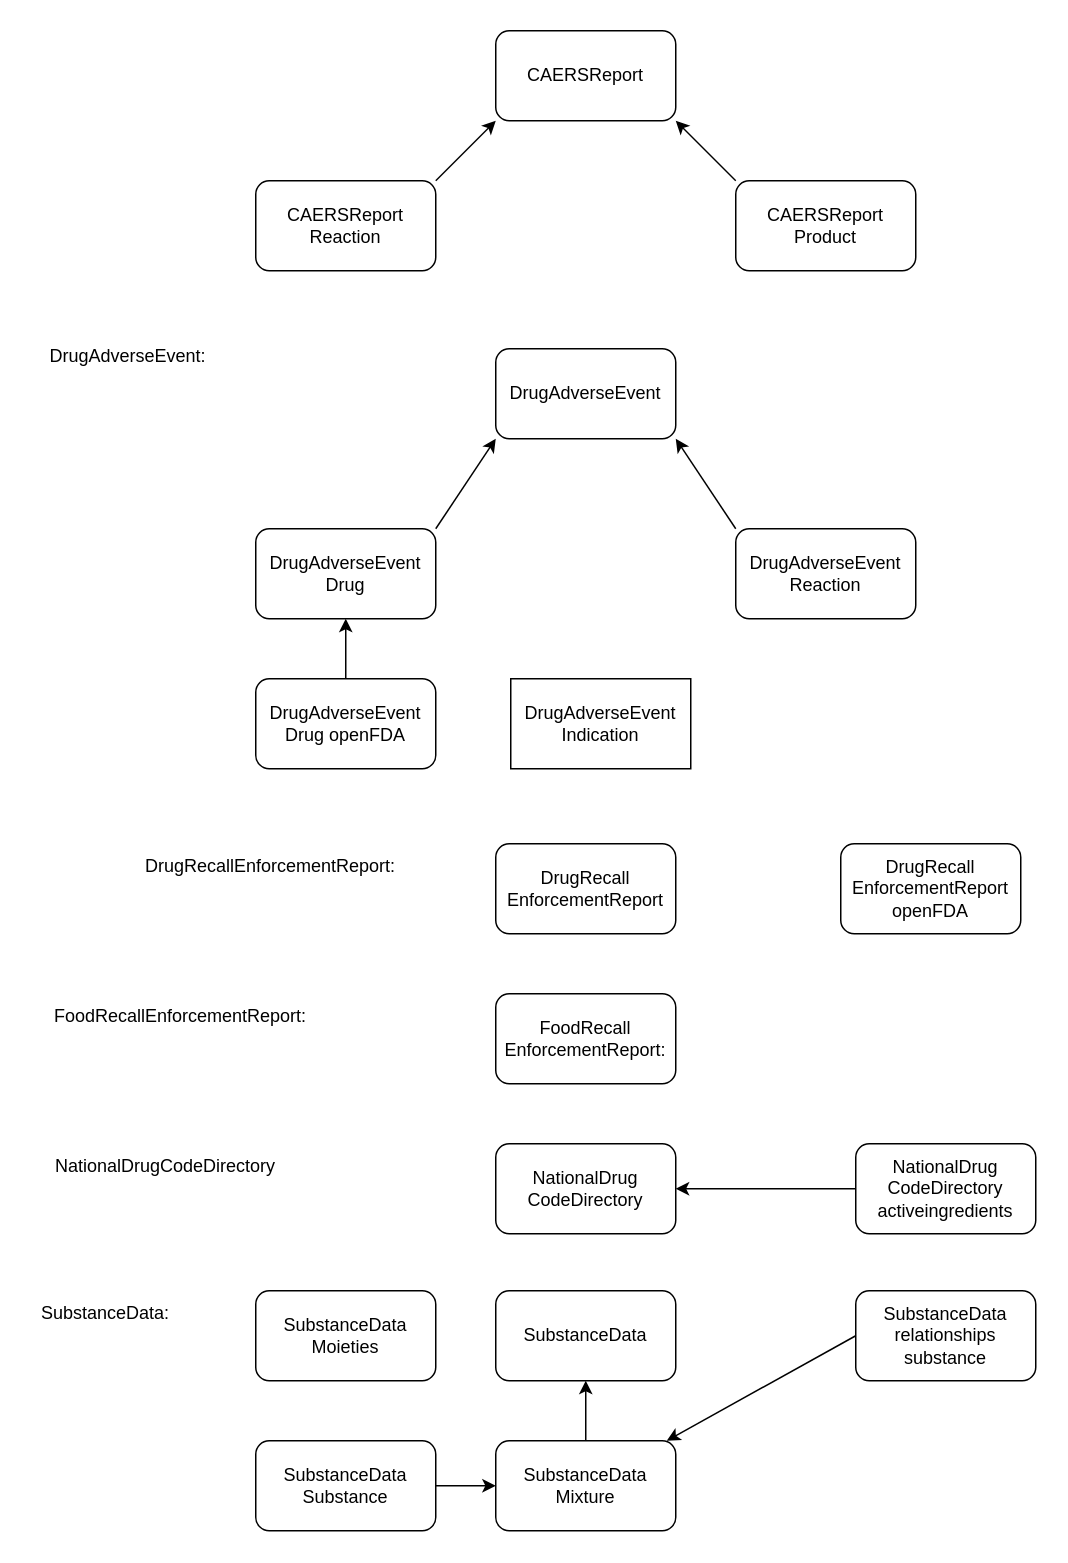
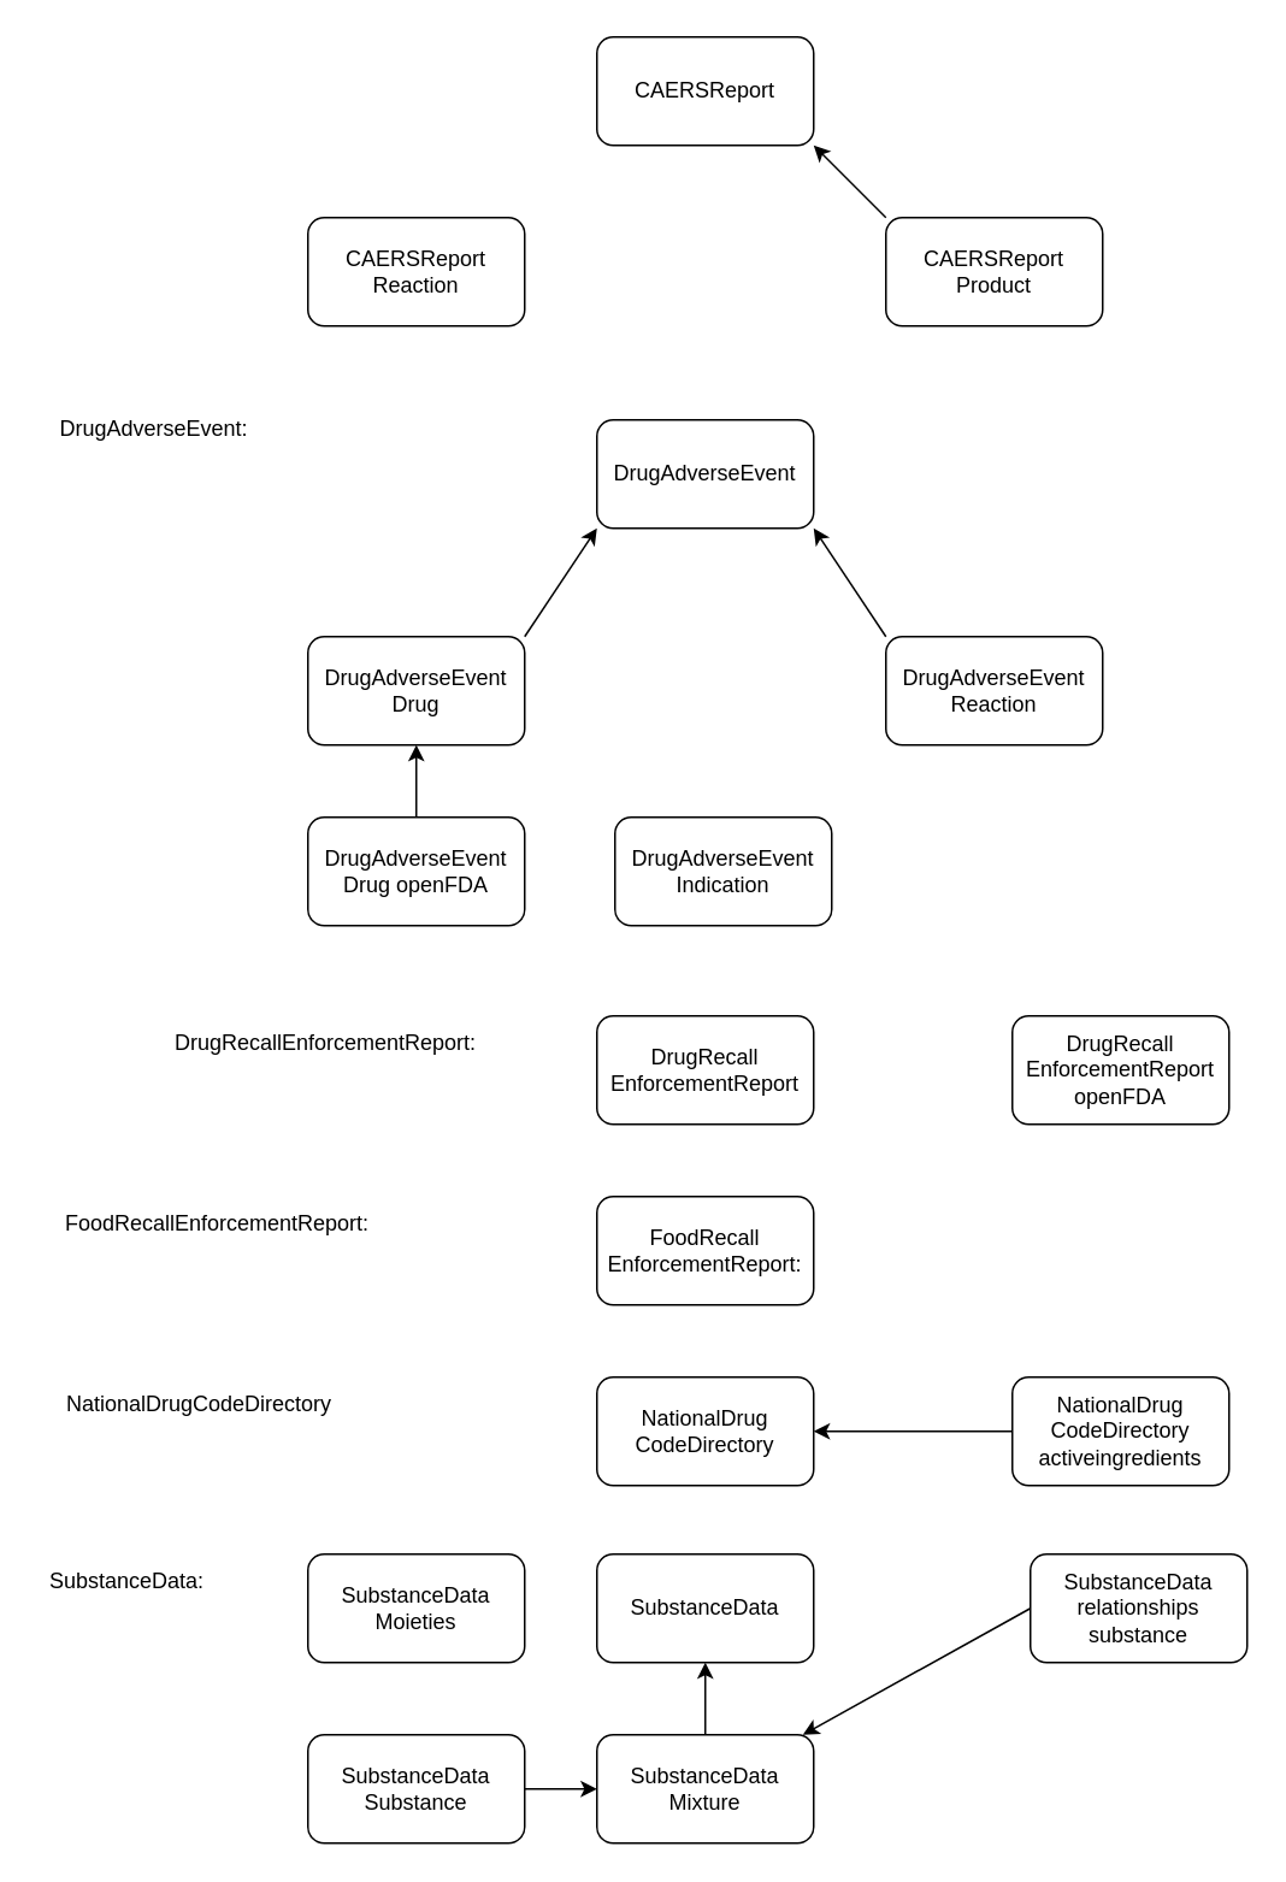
- <mxCell id="3" style="rounded=0;orthogonalLoop=1;jettySize=auto;html=1;exitX=1;exitY=0;exitDx=0;exitDy=0;entryX=0;entryY=1;entryDx=0;entryDy=0;" parent="1" source="4" target="2" edge="1"><mxGeometry relative="1" as="geometry" /></mxCell>
- <mxCell id="12" value="&lt;div&gt;DrugAdverseEvent&lt;/div&gt;&lt;div&gt;Indication&lt;br&gt;&lt;/div&gt;" style="whiteSpace=wrap;html=1;rounded=0;" parent="1" vertex="1"><mxGeometry x="340" y="452" width="120" height="60" as="geometry" /></mxCell>
+ <mxCell id="12" value="&lt;div&gt;DrugAdverseEvent&lt;/div&gt;&lt;div&gt;Indication&lt;br&gt;&lt;/div&gt;" style="rounded=1;whiteSpace=wrap;html=1;" parent="1" vertex="1"><mxGeometry x="340" y="452" width="120" height="60" as="geometry" /></mxCell>
- <mxCell id="24" value="&lt;div&gt;NationalDrug&lt;/div&gt;&lt;div&gt;CodeDirectory&lt;/div&gt;&lt;div&gt;activeingredients&lt;/div&gt;" style="rounded=1;whiteSpace=wrap;html=1;" parent="1" vertex="1"><mxGeometry x="570" y="762" width="120" height="60" as="geometry" /></mxCell>
+ <mxCell id="24" value="&lt;div&gt;NationalDrug&lt;/div&gt;&lt;div&gt;CodeDirectory&lt;/div&gt;&lt;div&gt;activeingredients&lt;/div&gt;" style="rounded=1;whiteSpace=wrap;html=1;" parent="1" vertex="1"><mxGeometry x="560" y="762" width="120" height="60" as="geometry" /></mxCell>
